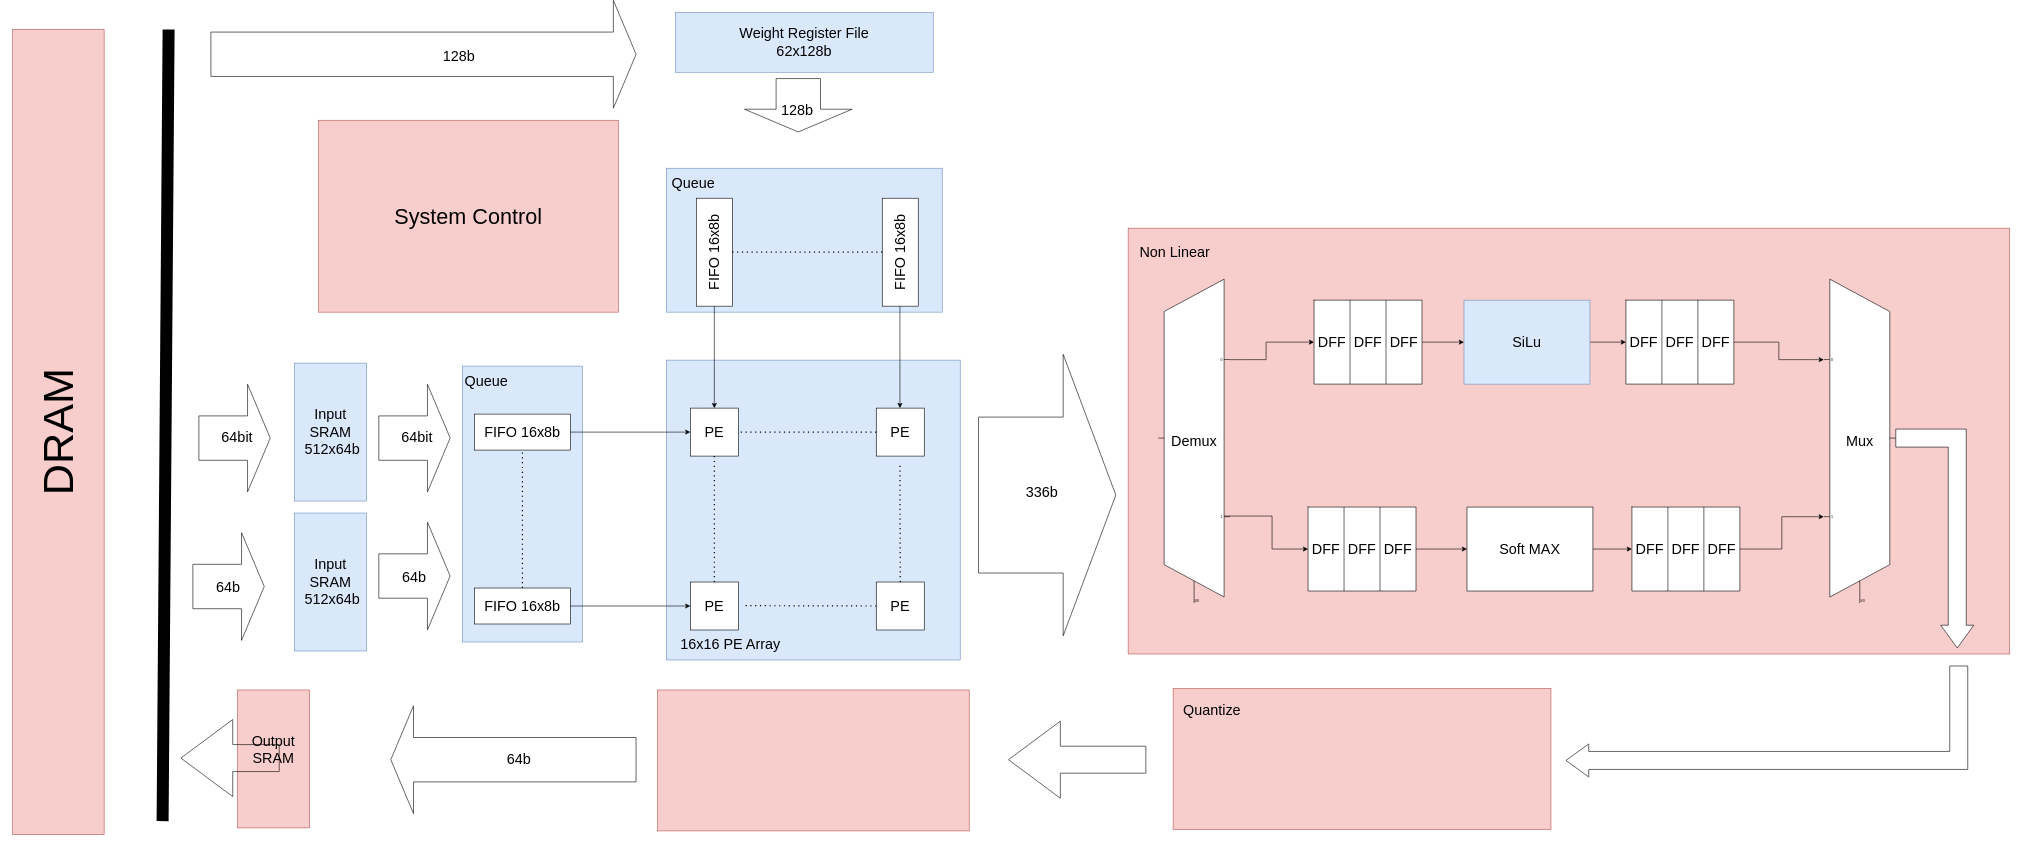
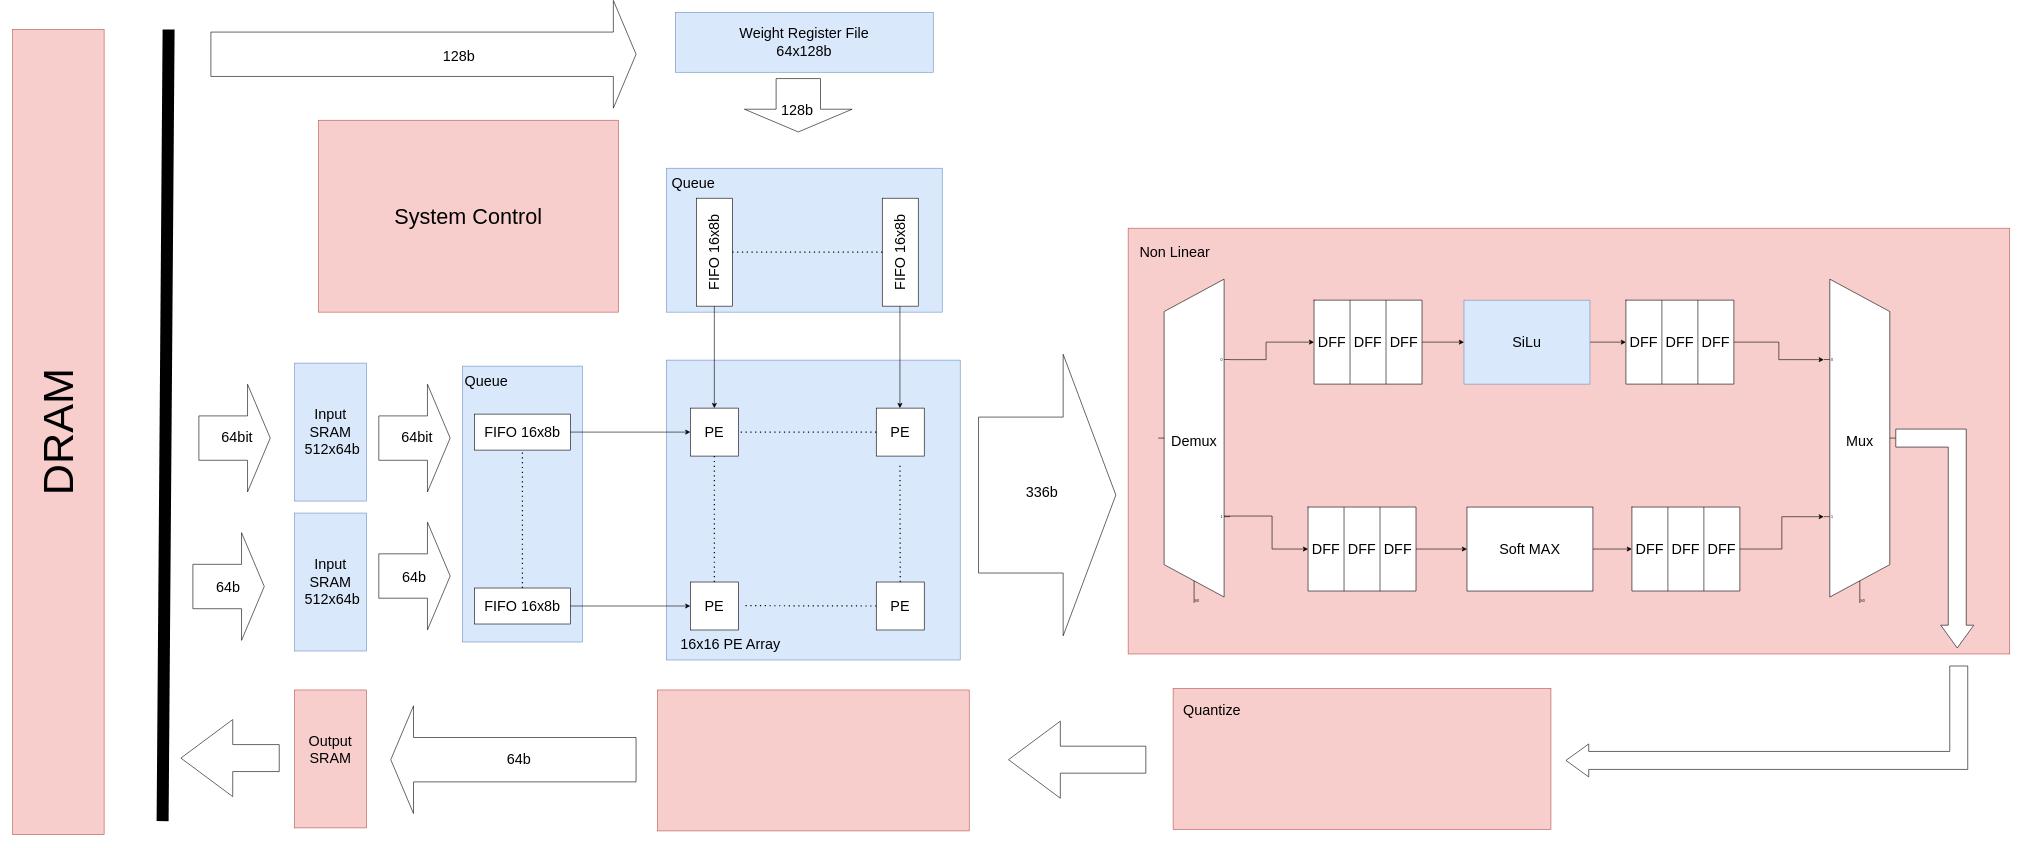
- <mxCell id="26" value="&lt;font style=&quot;font-size: 24px;&quot;&gt;Weight Register File&lt;/font&gt;&lt;div&gt;&lt;div&gt;&lt;font style=&quot;font-size: 24px;&quot;&gt;62x128b&lt;/font&gt;&lt;/div&gt;&lt;/div&gt;" style="rounded=0;whiteSpace=wrap;html=1;fillColor=#dae8fc;strokeColor=#6c8ebf;" parent="1" vertex="1"><mxGeometry x="1125" y="20" width="430" height="100" as="geometry" /></mxCell>
+ <mxCell id="26" value="&lt;font style=&quot;font-size: 24px;&quot;&gt;Weight Register File&lt;/font&gt;&lt;div&gt;&lt;div&gt;&lt;font style=&quot;font-size: 24px;&quot;&gt;64x128b&lt;/font&gt;&lt;/div&gt;&lt;/div&gt;" style="rounded=0;whiteSpace=wrap;html=1;fillColor=#dae8fc;strokeColor=#6c8ebf;" parent="1" vertex="1"><mxGeometry x="1125" y="20" width="430" height="100" as="geometry" /></mxCell>
- <mxCell id="56" value="&lt;font style=&quot;font-size: 24px;&quot;&gt;Output&lt;br&gt;SRAM&lt;br&gt;&amp;nbsp;&lt;/font&gt;" style="rounded=0;whiteSpace=wrap;html=1;fillColor=#f8cecc;strokeColor=#b85450;" parent="1" vertex="1"><mxGeometry x="395" y="1150" width="120" height="230" as="geometry" /></mxCell>
+ <mxCell id="56" value="&lt;font style=&quot;font-size: 24px;&quot;&gt;Output&lt;br&gt;SRAM&lt;br&gt;&amp;nbsp;&lt;/font&gt;" style="rounded=0;whiteSpace=wrap;html=1;fillColor=#f8cecc;strokeColor=#b85450;" parent="1" vertex="1"><mxGeometry x="490" y="1150" width="120" height="230" as="geometry" /></mxCell>
